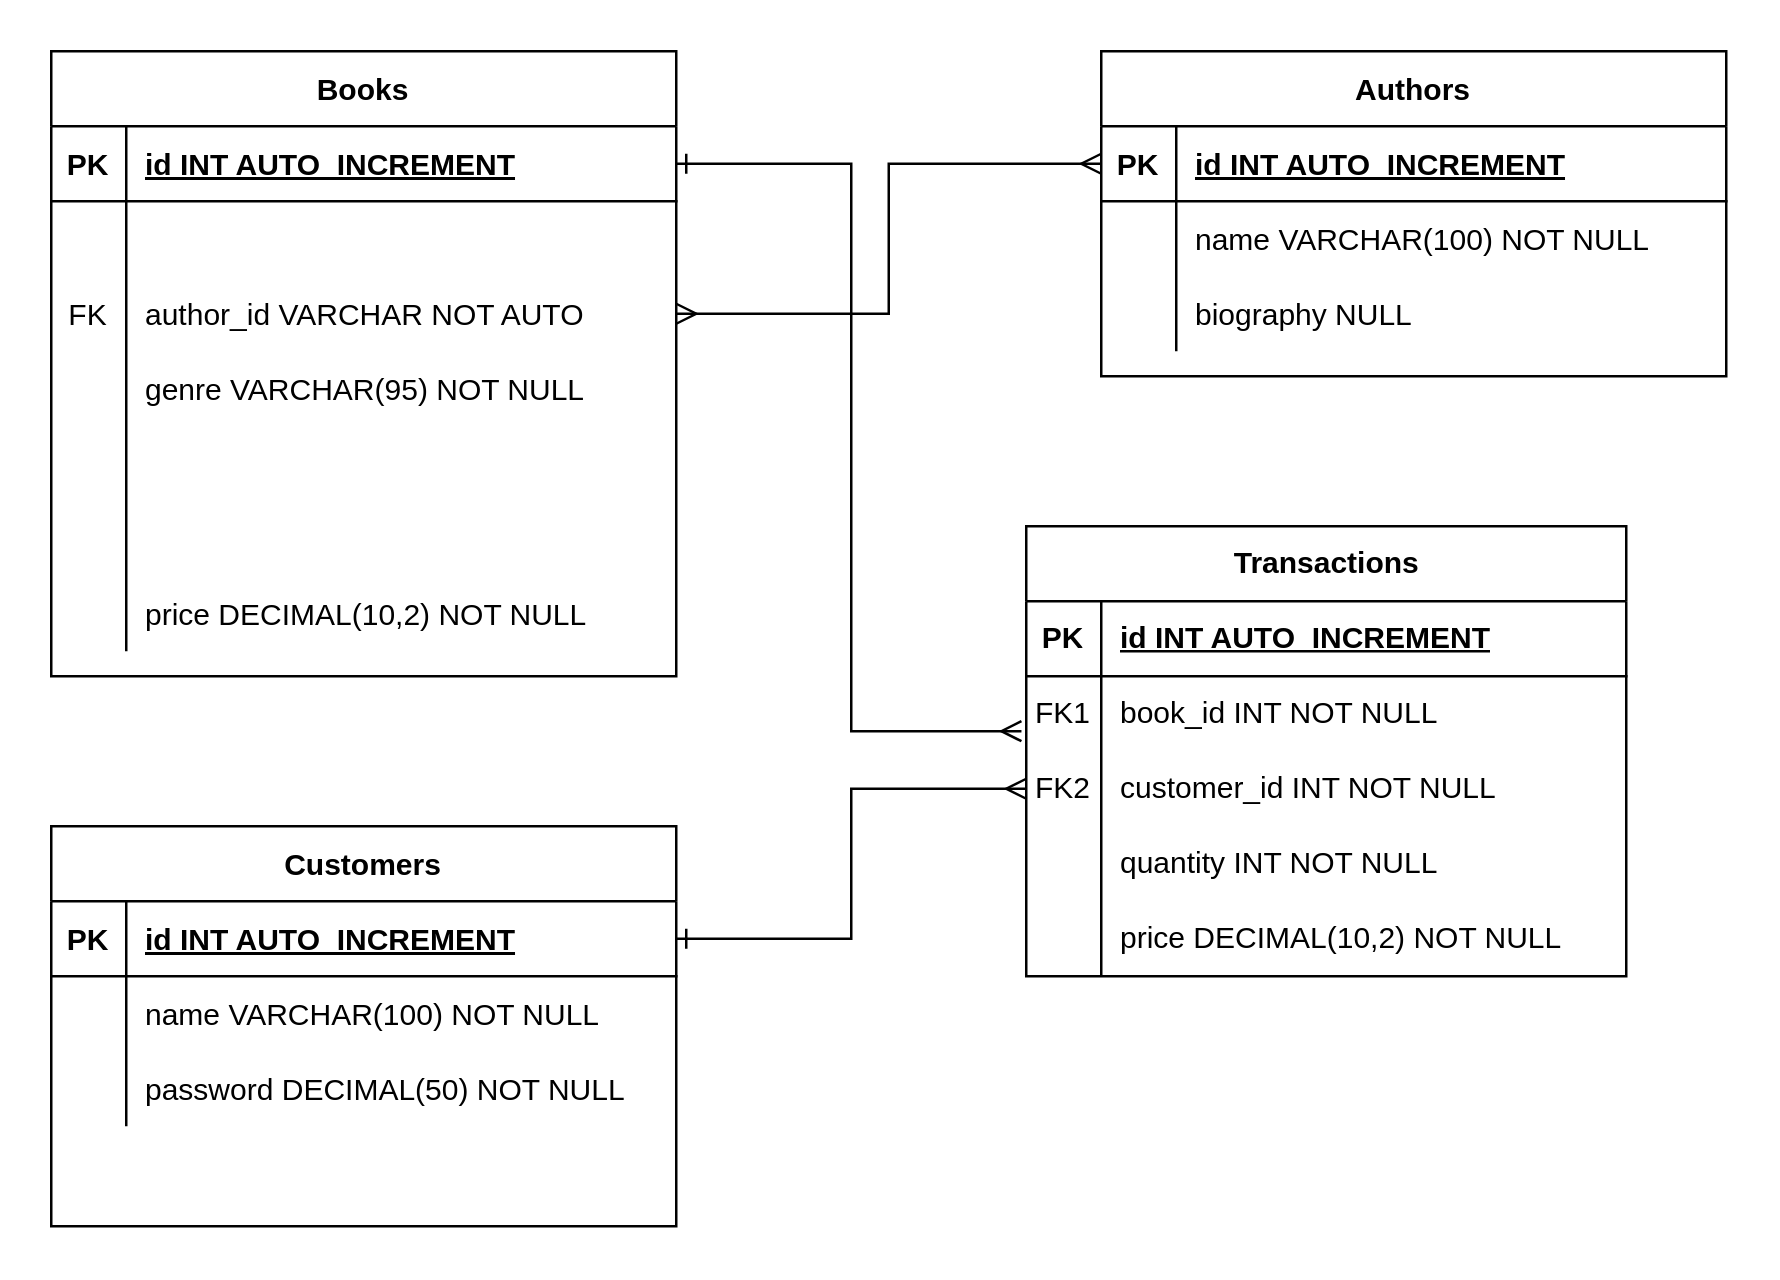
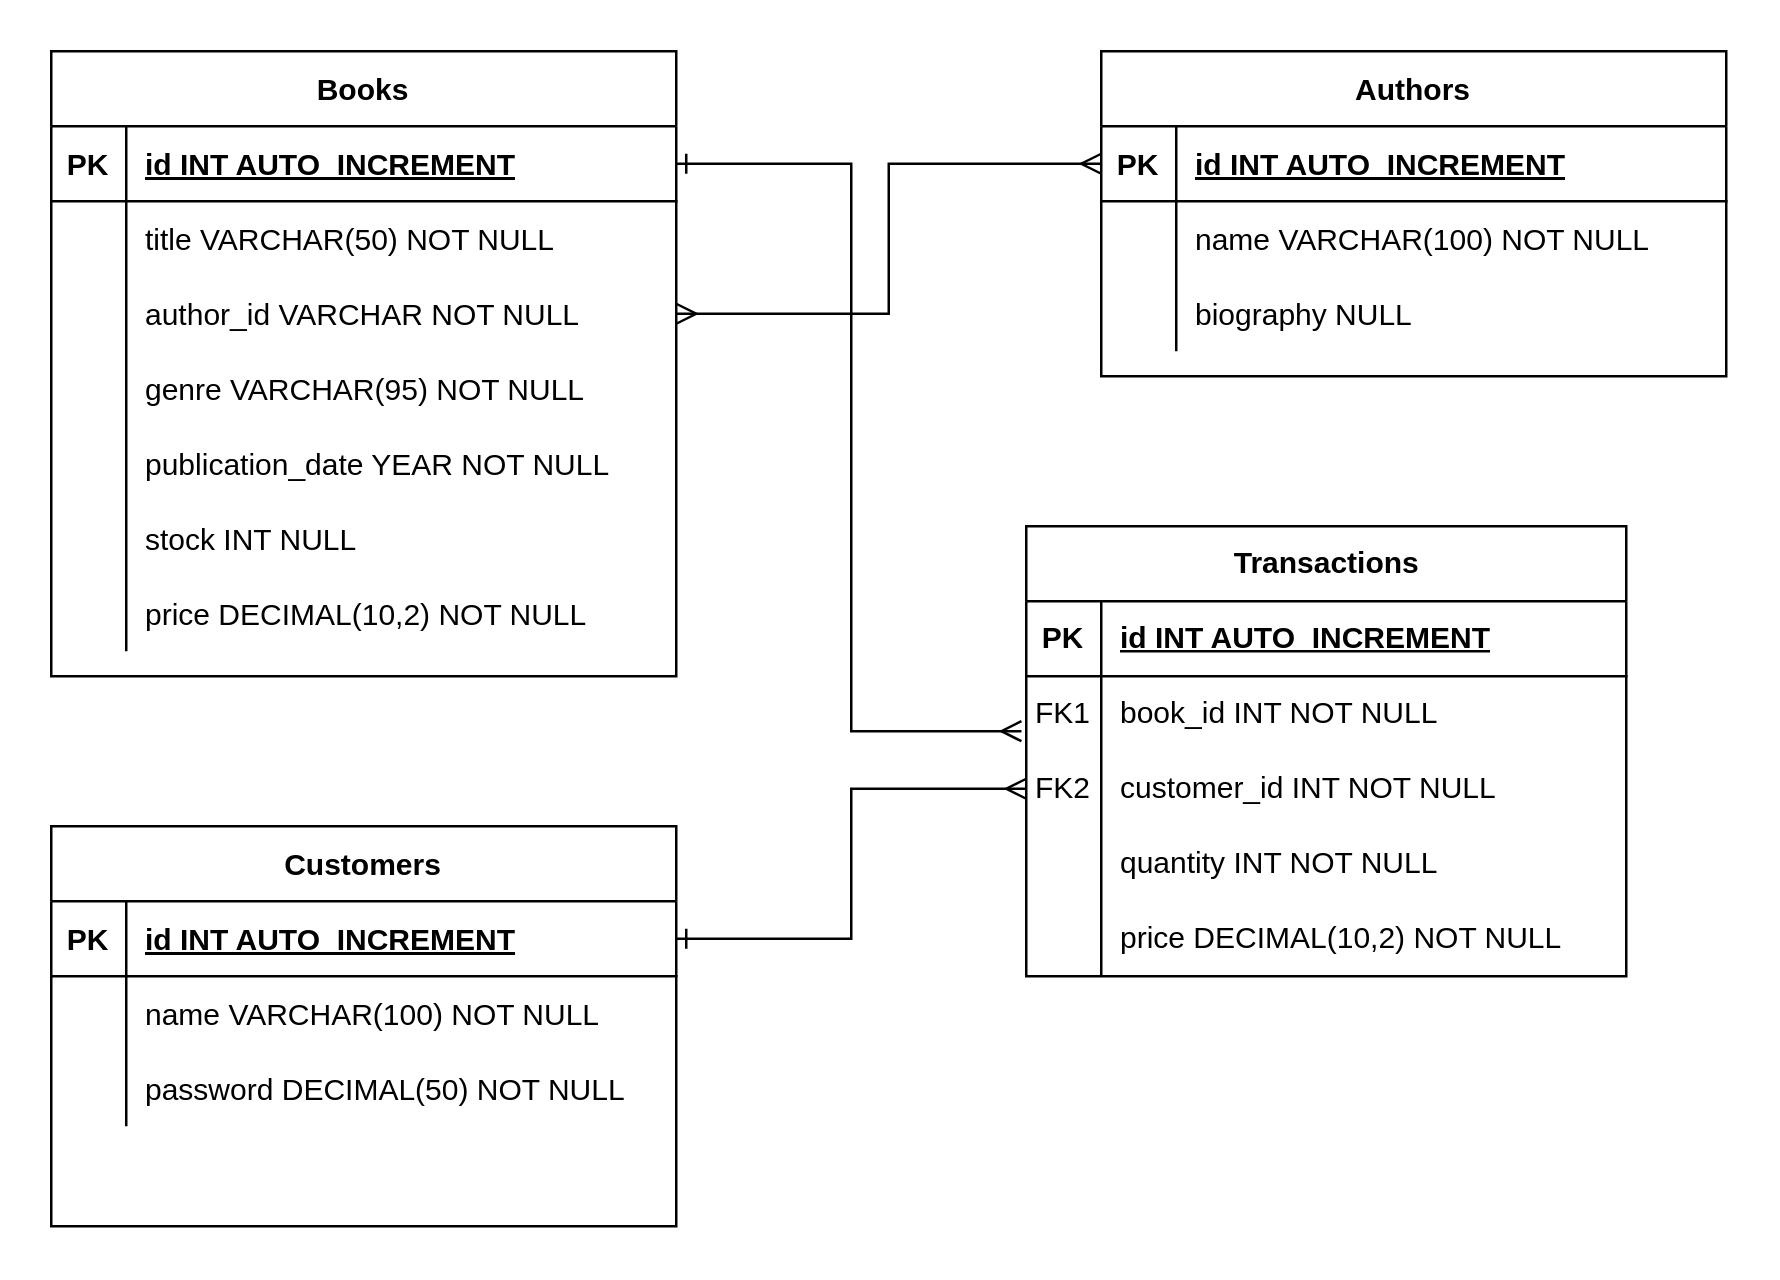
+ <mxCell id="8" value="title VARCHAR(50) NOT NULL" style="shape=partialRectangle;overflow=hidden;connectable=0;fillColor=none;top=0;left=0;bottom=0;right=0;align=left;spacingLeft=6;" vertex="1" parent="6"><mxGeometry x="30" width="220" height="30" as="geometry"><mxRectangle width="220" height="30" as="alternateBounds" /></mxGeometry></mxCell>
- <mxCell id="10" value="FK" style="shape=partialRectangle;overflow=hidden;connectable=0;fillColor=none;top=0;left=0;bottom=0;right=0;" vertex="1" parent="9"><mxGeometry width="30" height="30" as="geometry"><mxRectangle width="30" height="30" as="alternateBounds" /></mxGeometry></mxCell>
- <mxCell id="11" value="author_id VARCHAR NOT AUTO" style="shape=partialRectangle;overflow=hidden;connectable=0;fillColor=none;top=0;left=0;bottom=0;right=0;align=left;spacingLeft=6;" vertex="1" parent="9"><mxGeometry x="30" width="220" height="30" as="geometry"><mxRectangle width="220" height="30" as="alternateBounds" /></mxGeometry></mxCell>
+ <mxCell id="11" value="author_id VARCHAR NOT NULL" style="shape=partialRectangle;overflow=hidden;connectable=0;fillColor=none;top=0;left=0;bottom=0;right=0;align=left;spacingLeft=6;" vertex="1" parent="9"><mxGeometry x="30" width="220" height="30" as="geometry"><mxRectangle width="220" height="30" as="alternateBounds" /></mxGeometry></mxCell>
+ <mxCell id="17" value="publication_date YEAR NOT NULL" style="shape=partialRectangle;overflow=hidden;connectable=0;fillColor=none;top=0;left=0;bottom=0;right=0;align=left;spacingLeft=6;" vertex="1" parent="15"><mxGeometry x="30" width="220" height="30" as="geometry"><mxRectangle width="220" height="30" as="alternateBounds" /></mxGeometry></mxCell>
+ <mxCell id="20" value="stock INT NULL" style="shape=partialRectangle;overflow=hidden;connectable=0;fillColor=none;top=0;left=0;bottom=0;right=0;align=left;spacingLeft=6;" vertex="1" parent="18"><mxGeometry x="30" width="220" height="30" as="geometry"><mxRectangle width="220" height="30" as="alternateBounds" /></mxGeometry></mxCell>
